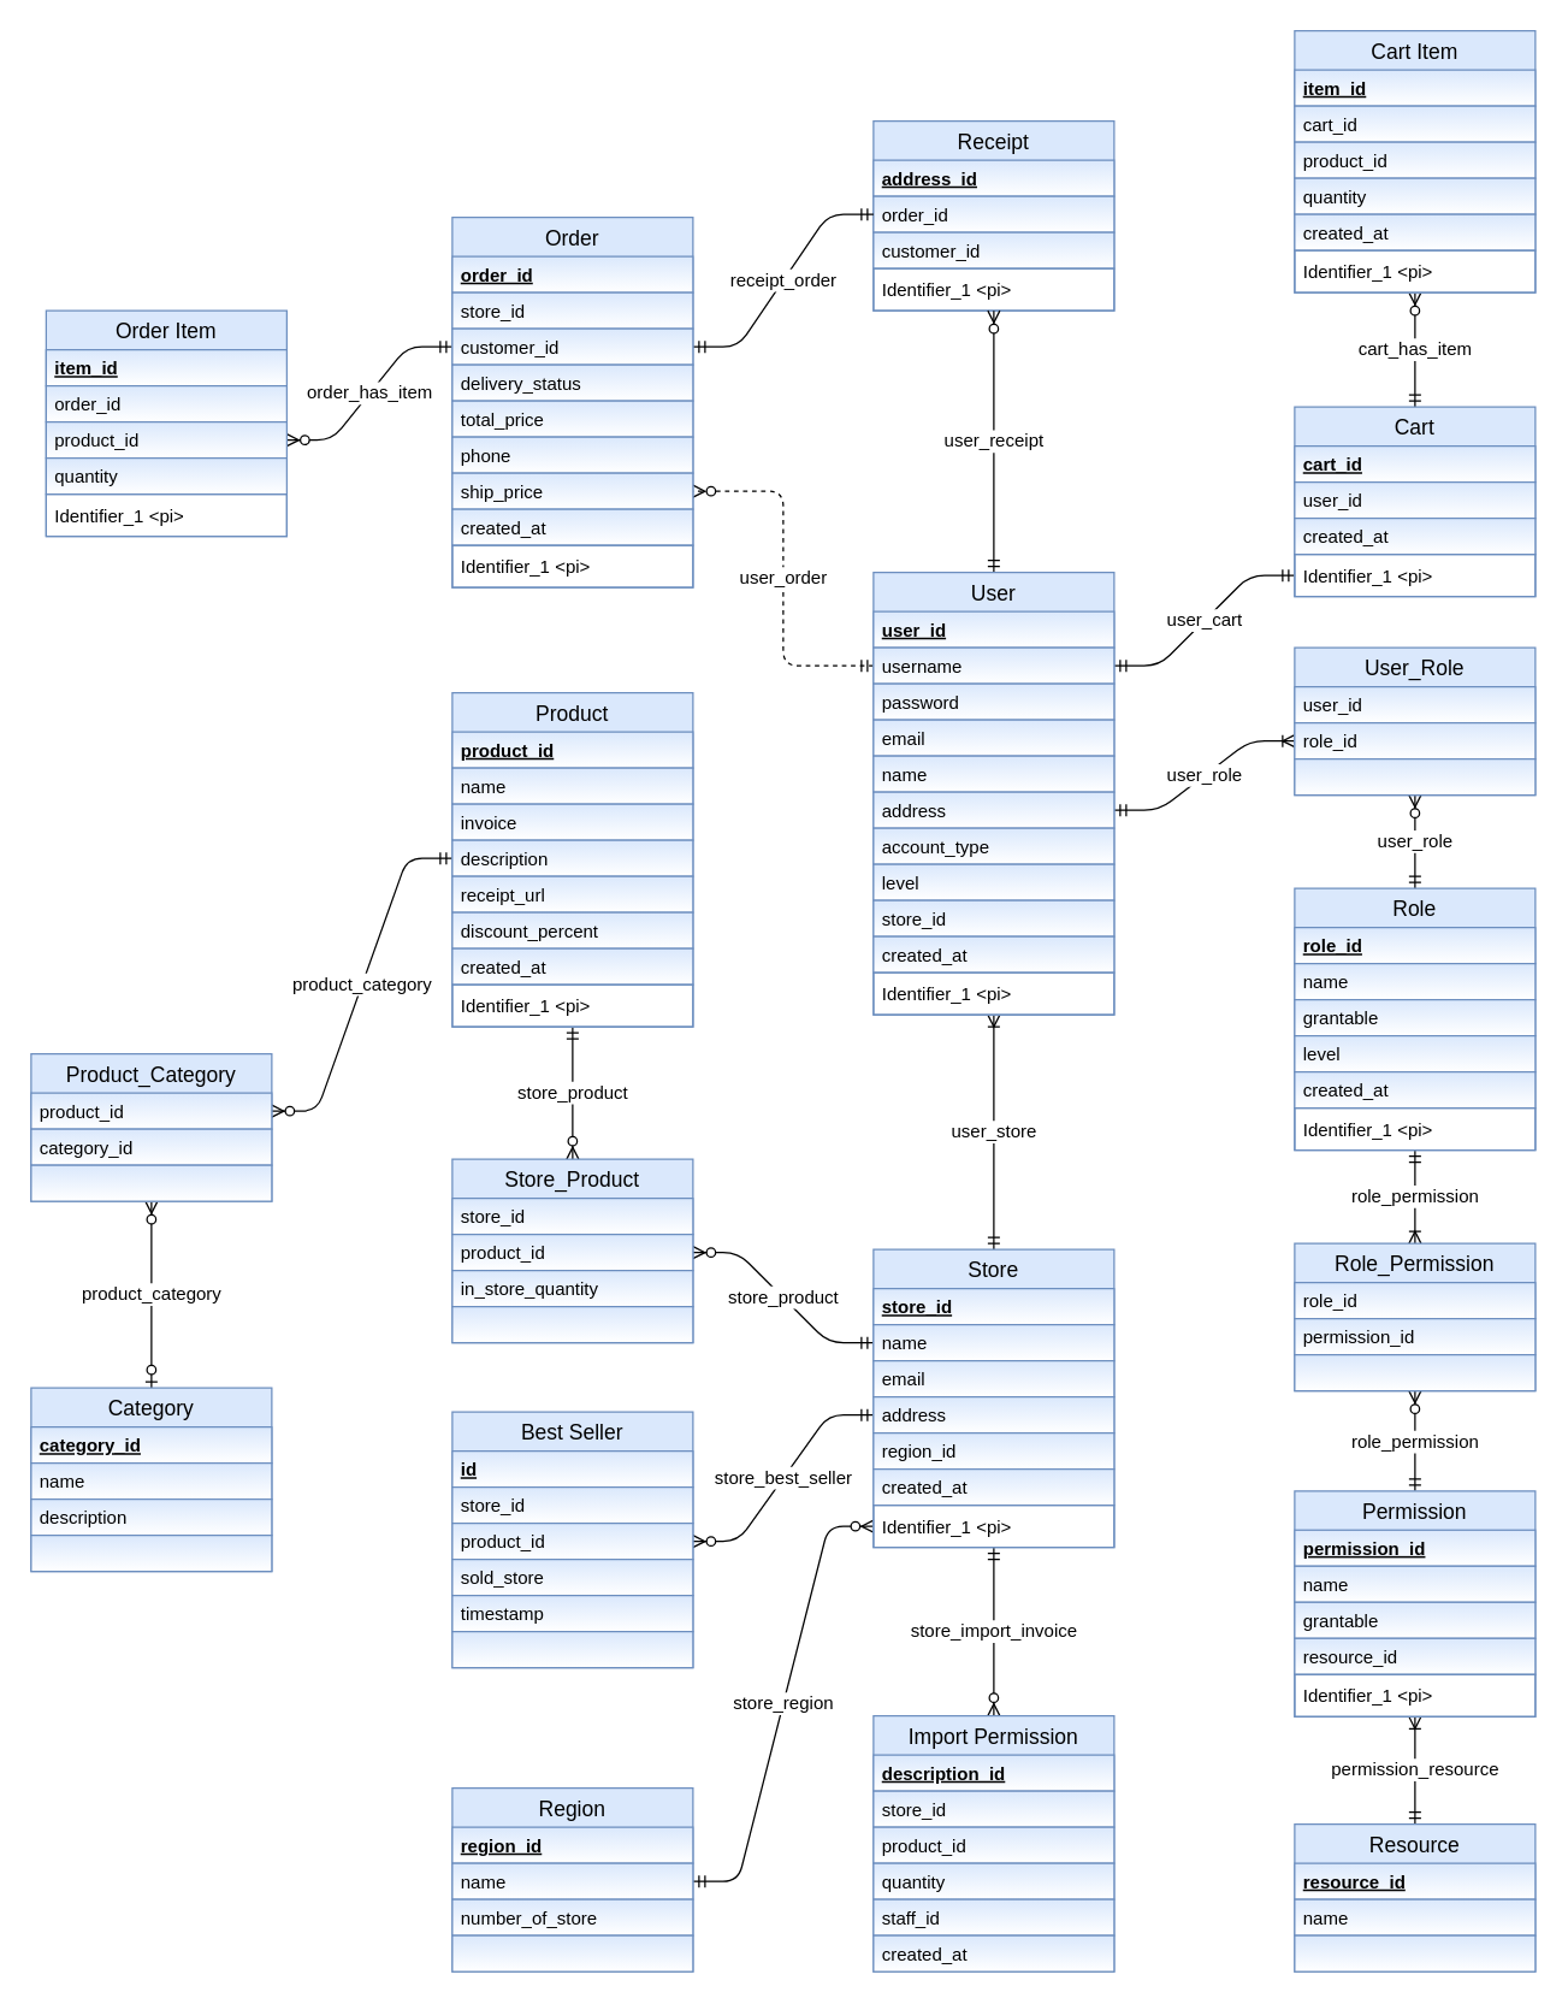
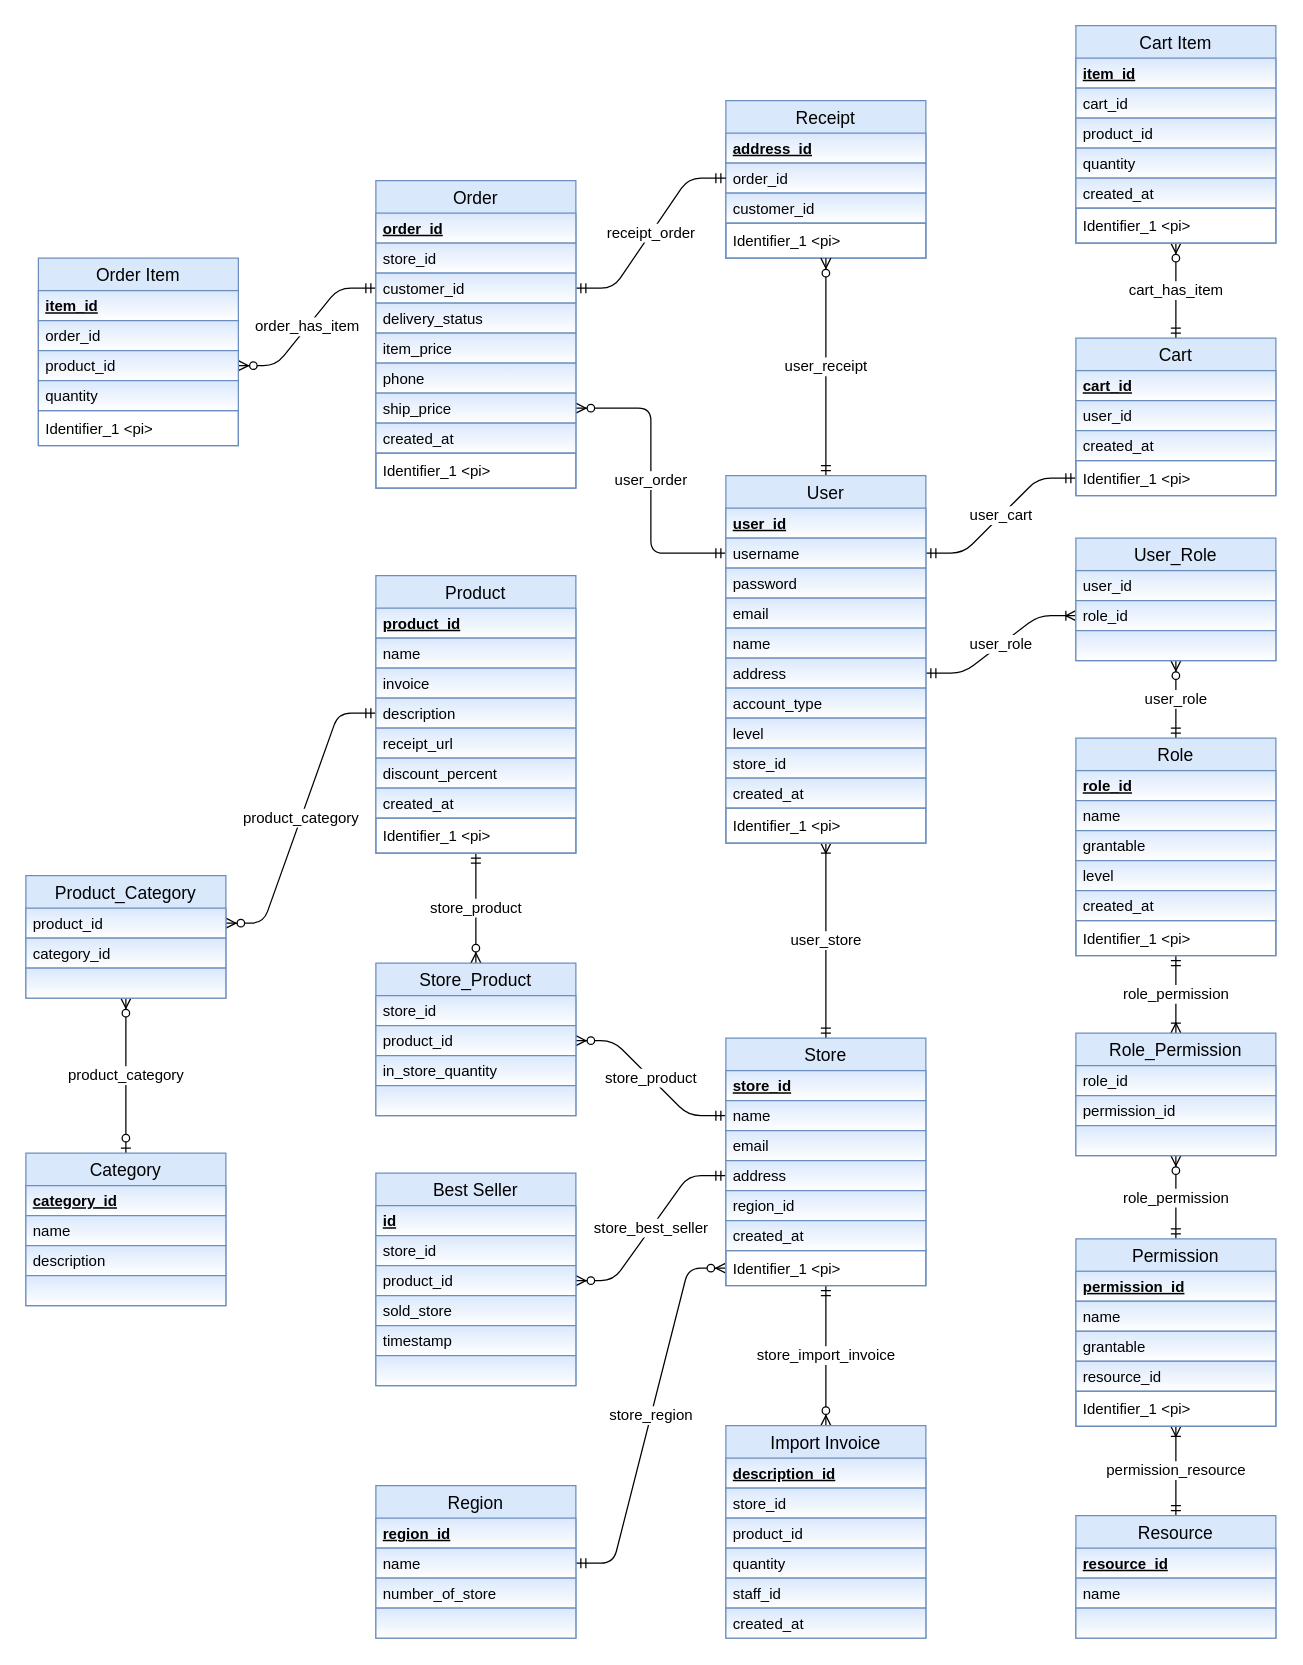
- <mxCell id="90" value="total_price" style="text;strokeColor=#6c8ebf;fillColor=#dae8fc;spacingLeft=4;spacingRight=4;overflow=hidden;rotatable=0;points=[[0,0.5],[1,0.5]];portConstraint=eastwest;fontSize=12;gradientColor=#ffffff;verticalAlign=middle;" vertex="1" parent="85"><mxGeometry y="122" width="160" height="24" as="geometry" /></mxCell>
+ <mxCell id="90" value="item_price" style="text;strokeColor=#6c8ebf;fillColor=#dae8fc;spacingLeft=4;spacingRight=4;overflow=hidden;rotatable=0;points=[[0,0.5],[1,0.5]];portConstraint=eastwest;fontSize=12;gradientColor=#ffffff;verticalAlign=middle;" vertex="1" parent="85"><mxGeometry y="122" width="160" height="24" as="geometry" /></mxCell>
- <mxCell id="22" value="user_order" style="edgeStyle=orthogonalEdgeStyle;fontSize=12;html=1;endArrow=ERzeroToMany;startArrow=ERmandOne;entryX=1;entryY=0.5;entryDx=0;entryDy=0;exitX=0;exitY=0.5;exitDx=0;exitDy=0;dashed=1;" edge="1" parent="1" source="66" target="92"><mxGeometry width="100" height="100" relative="1" as="geometry"><mxPoint x="580" y="300" as="sourcePoint" /><mxPoint x="680" y="200" as="targetPoint" /></mxGeometry></mxCell>
+ <mxCell id="22" value="user_order" style="edgeStyle=orthogonalEdgeStyle;fontSize=12;html=1;endArrow=ERzeroToMany;startArrow=ERmandOne;entryX=1;entryY=0.5;entryDx=0;entryDy=0;exitX=0;exitY=0.5;exitDx=0;exitDy=0;" edge="1" parent="1" source="66" target="92"><mxGeometry width="100" height="100" relative="1" as="geometry"><mxPoint x="580" y="300" as="sourcePoint" /><mxPoint x="680" y="200" as="targetPoint" /></mxGeometry></mxCell>
- <mxCell id="10" value="Import Permission" style="swimlane;fontStyle=0;childLayout=stackLayout;horizontal=1;startSize=26;horizontalStack=0;resizeParent=1;resizeParentMax=0;resizeLast=0;collapsible=1;marginBottom=0;align=center;fontSize=14;fillColor=#dae8fc;strokeColor=#6c8ebf;swimlaneFillColor=#ffffff;rounded=0;shadow=0;swimlaneLine=0;" vertex="1" parent="1"><mxGeometry x="580" y="1140" width="160" height="170" as="geometry" /></mxCell>
+ <mxCell id="10" value="Import Invoice" style="swimlane;fontStyle=0;childLayout=stackLayout;horizontal=1;startSize=26;horizontalStack=0;resizeParent=1;resizeParentMax=0;resizeLast=0;collapsible=1;marginBottom=0;align=center;fontSize=14;fillColor=#dae8fc;strokeColor=#6c8ebf;swimlaneFillColor=#ffffff;rounded=0;shadow=0;swimlaneLine=0;" vertex="1" parent="1"><mxGeometry x="580" y="1140" width="160" height="170" as="geometry" /></mxCell>
